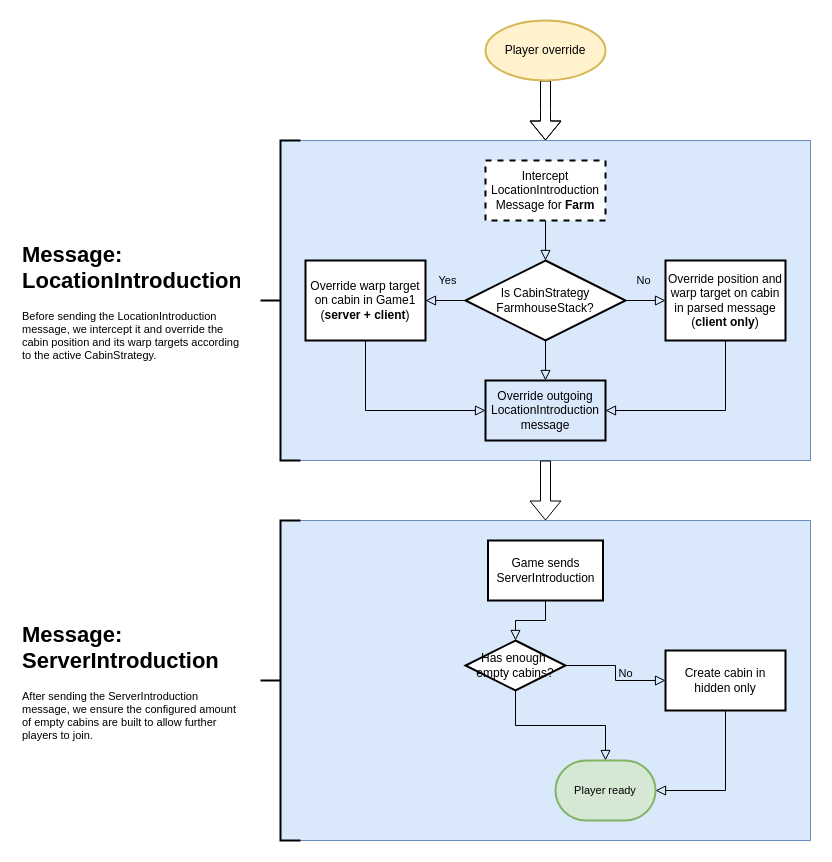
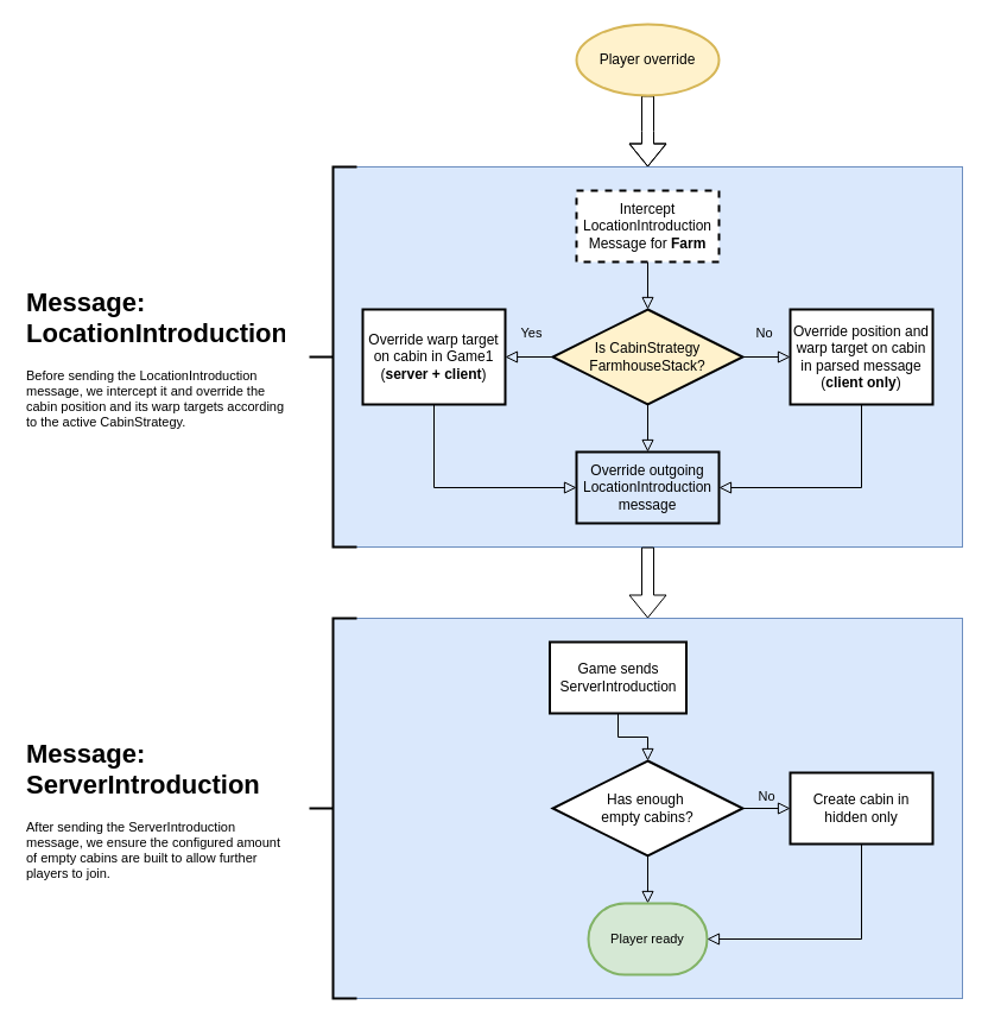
- <mxCell id="11" value="Is CabinStrategy FarmhouseStack?" style="rhombus;whiteSpace=wrap;html=1;strokeWidth=2;" vertex="1" parent="1"><mxGeometry x="465" y="260" width="160" height="80" as="geometry" /></mxCell>
+ <mxCell id="11" value="Is CabinStrategy FarmhouseStack?" style="rhombus;whiteSpace=wrap;html=1;strokeWidth=2;fillColor=#fff2cc;" vertex="1" parent="1"><mxGeometry x="465" y="260" width="160" height="80" as="geometry" /></mxCell>
- <mxCell id="25" value="Game sends ServerIntroduction" style="whiteSpace=wrap;html=1;strokeWidth=2;" vertex="1" parent="1"><mxGeometry x="487.5" y="540" width="115" height="60" as="geometry" /></mxCell>
+ <mxCell id="25" value="Game sends ServerIntroduction" style="whiteSpace=wrap;html=1;strokeWidth=2;" vertex="1" parent="1"><mxGeometry x="462.5" y="540" width="115" height="60" as="geometry" /></mxCell>
- <mxCell id="19" value="&lt;div&gt;Has enough&amp;nbsp;&lt;/div&gt;&lt;div&gt;empty cabins?&lt;/div&gt;" style="rhombus;whiteSpace=wrap;html=1;strokeWidth=2;" vertex="1" parent="1"><mxGeometry x="465" y="640" width="100" height="50" as="geometry" /></mxCell>
+ <mxCell id="19" value="&lt;div&gt;Has enough&amp;nbsp;&lt;/div&gt;&lt;div&gt;empty cabins?&lt;/div&gt;" style="rhombus;whiteSpace=wrap;html=1;strokeWidth=2;" vertex="1" parent="1"><mxGeometry x="465" y="640" width="160" height="80" as="geometry" /></mxCell>
- <mxCell id="29" value="Player ready" style="strokeWidth=2;html=1;shape=mxgraph.flowchart.terminator;whiteSpace=wrap;fontFamily=Helvetica;fontSize=11;labelBackgroundColor=none;fillColor=#d5e8d4;strokeColor=#82b366;" vertex="1" parent="1"><mxGeometry x="555" y="760" width="100" height="60" as="geometry" /></mxCell>
+ <mxCell id="29" value="Player ready" style="strokeWidth=2;html=1;shape=mxgraph.flowchart.terminator;whiteSpace=wrap;fontFamily=Helvetica;fontSize=11;labelBackgroundColor=none;fillColor=#d5e8d4;strokeColor=#82b366;" vertex="1" parent="1"><mxGeometry x="495" y="760" width="100" height="60" as="geometry" /></mxCell>
